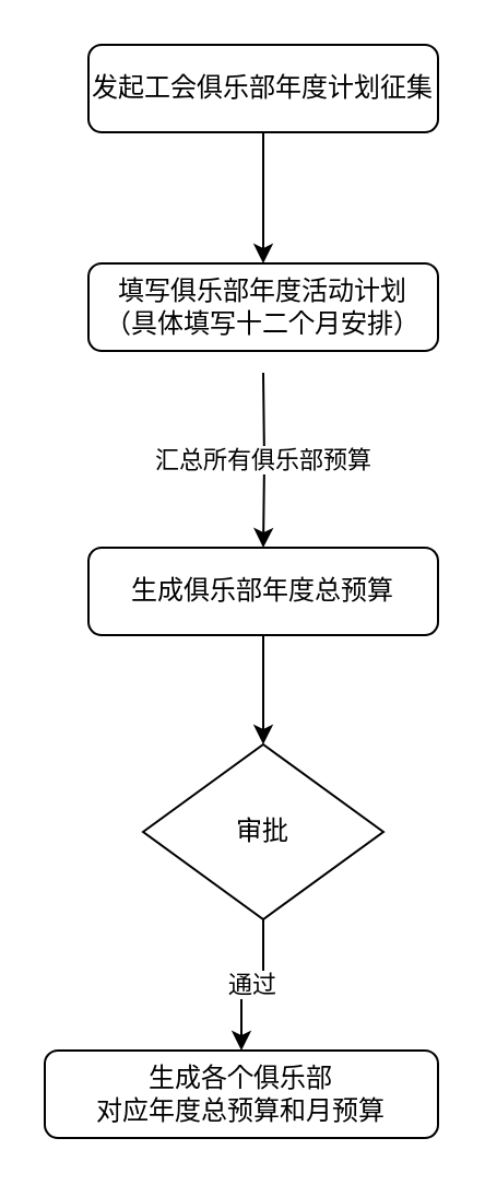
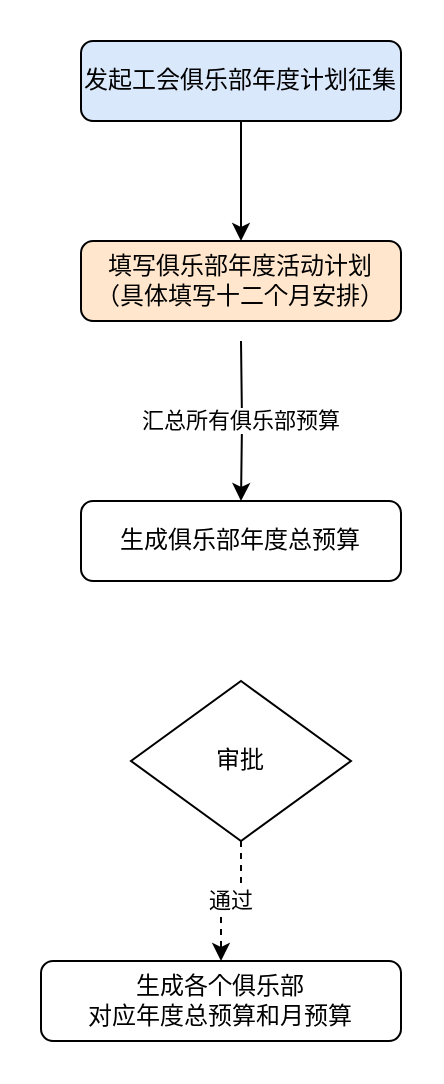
- <mxCell id="3" value="发起工会俱乐部年度计划征集" style="rounded=1;whiteSpace=wrap;html=1;" vertex="1" parent="1"><mxGeometry x="40" y="20" width="160" height="40" as="geometry" /></mxCell>
+ <mxCell id="3" value="发起工会俱乐部年度计划征集" style="rounded=1;whiteSpace=wrap;html=1;fillColor=#dae8fc;" vertex="1" parent="1"><mxGeometry x="40" y="20" width="160" height="40" as="geometry" /></mxCell>
- <mxCell id="5" value="填写俱乐部年度活动计划&lt;br&gt;（具体填写十二个月安排）" style="rounded=1;whiteSpace=wrap;html=1;" vertex="1" parent="1"><mxGeometry x="40" y="120" width="160" height="40" as="geometry" /></mxCell>
+ <mxCell id="5" value="填写俱乐部年度活动计划&lt;br&gt;（具体填写十二个月安排）" style="rounded=1;whiteSpace=wrap;html=1;fillColor=#ffe6cc;" vertex="1" parent="1"><mxGeometry x="40" y="120" width="160" height="40" as="geometry" /></mxCell>
- <mxCell id="6" value="" style="edgeStyle=orthogonalEdgeStyle;rounded=0;orthogonalLoop=1;jettySize=auto;html=1;" edge="1" parent="1" source="7" target="9"><mxGeometry relative="1" as="geometry" /></mxCell>
- <mxCell id="8" value="通过" style="edgeStyle=orthogonalEdgeStyle;rounded=0;orthogonalLoop=1;jettySize=auto;html=1;" edge="1" parent="1" source="9" target="10"><mxGeometry relative="1" as="geometry" /></mxCell>
+ <mxCell id="8" value="通过" style="edgeStyle=orthogonalEdgeStyle;rounded=0;orthogonalLoop=1;jettySize=auto;html=1;dashed=1;" edge="1" parent="1" source="9" target="10"><mxGeometry relative="1" as="geometry" /></mxCell>
